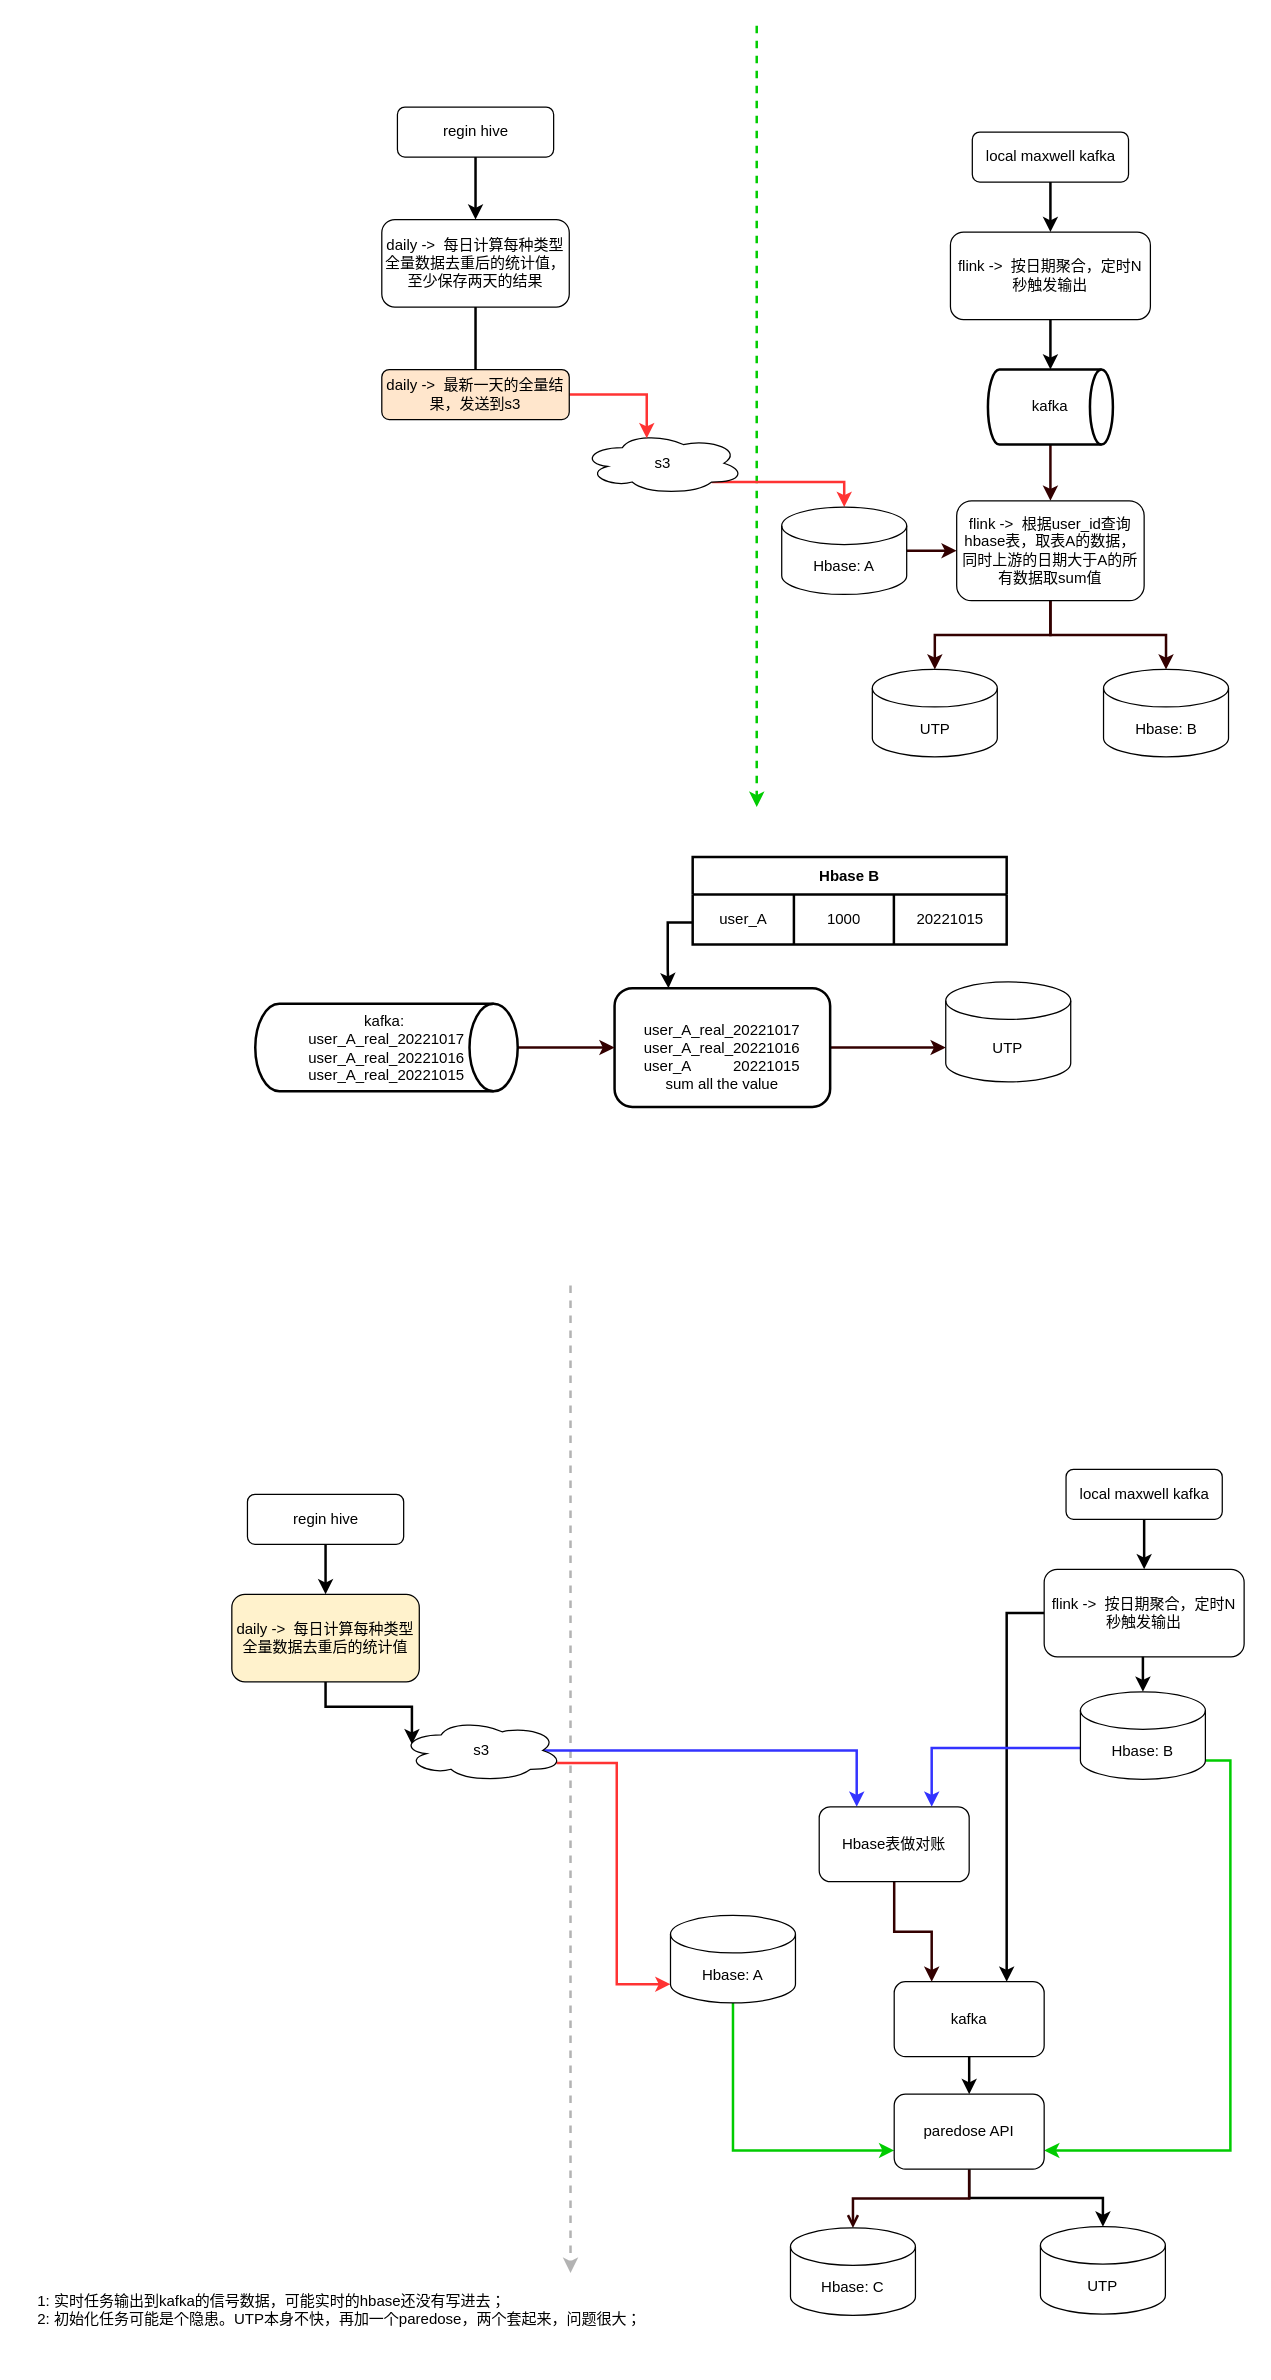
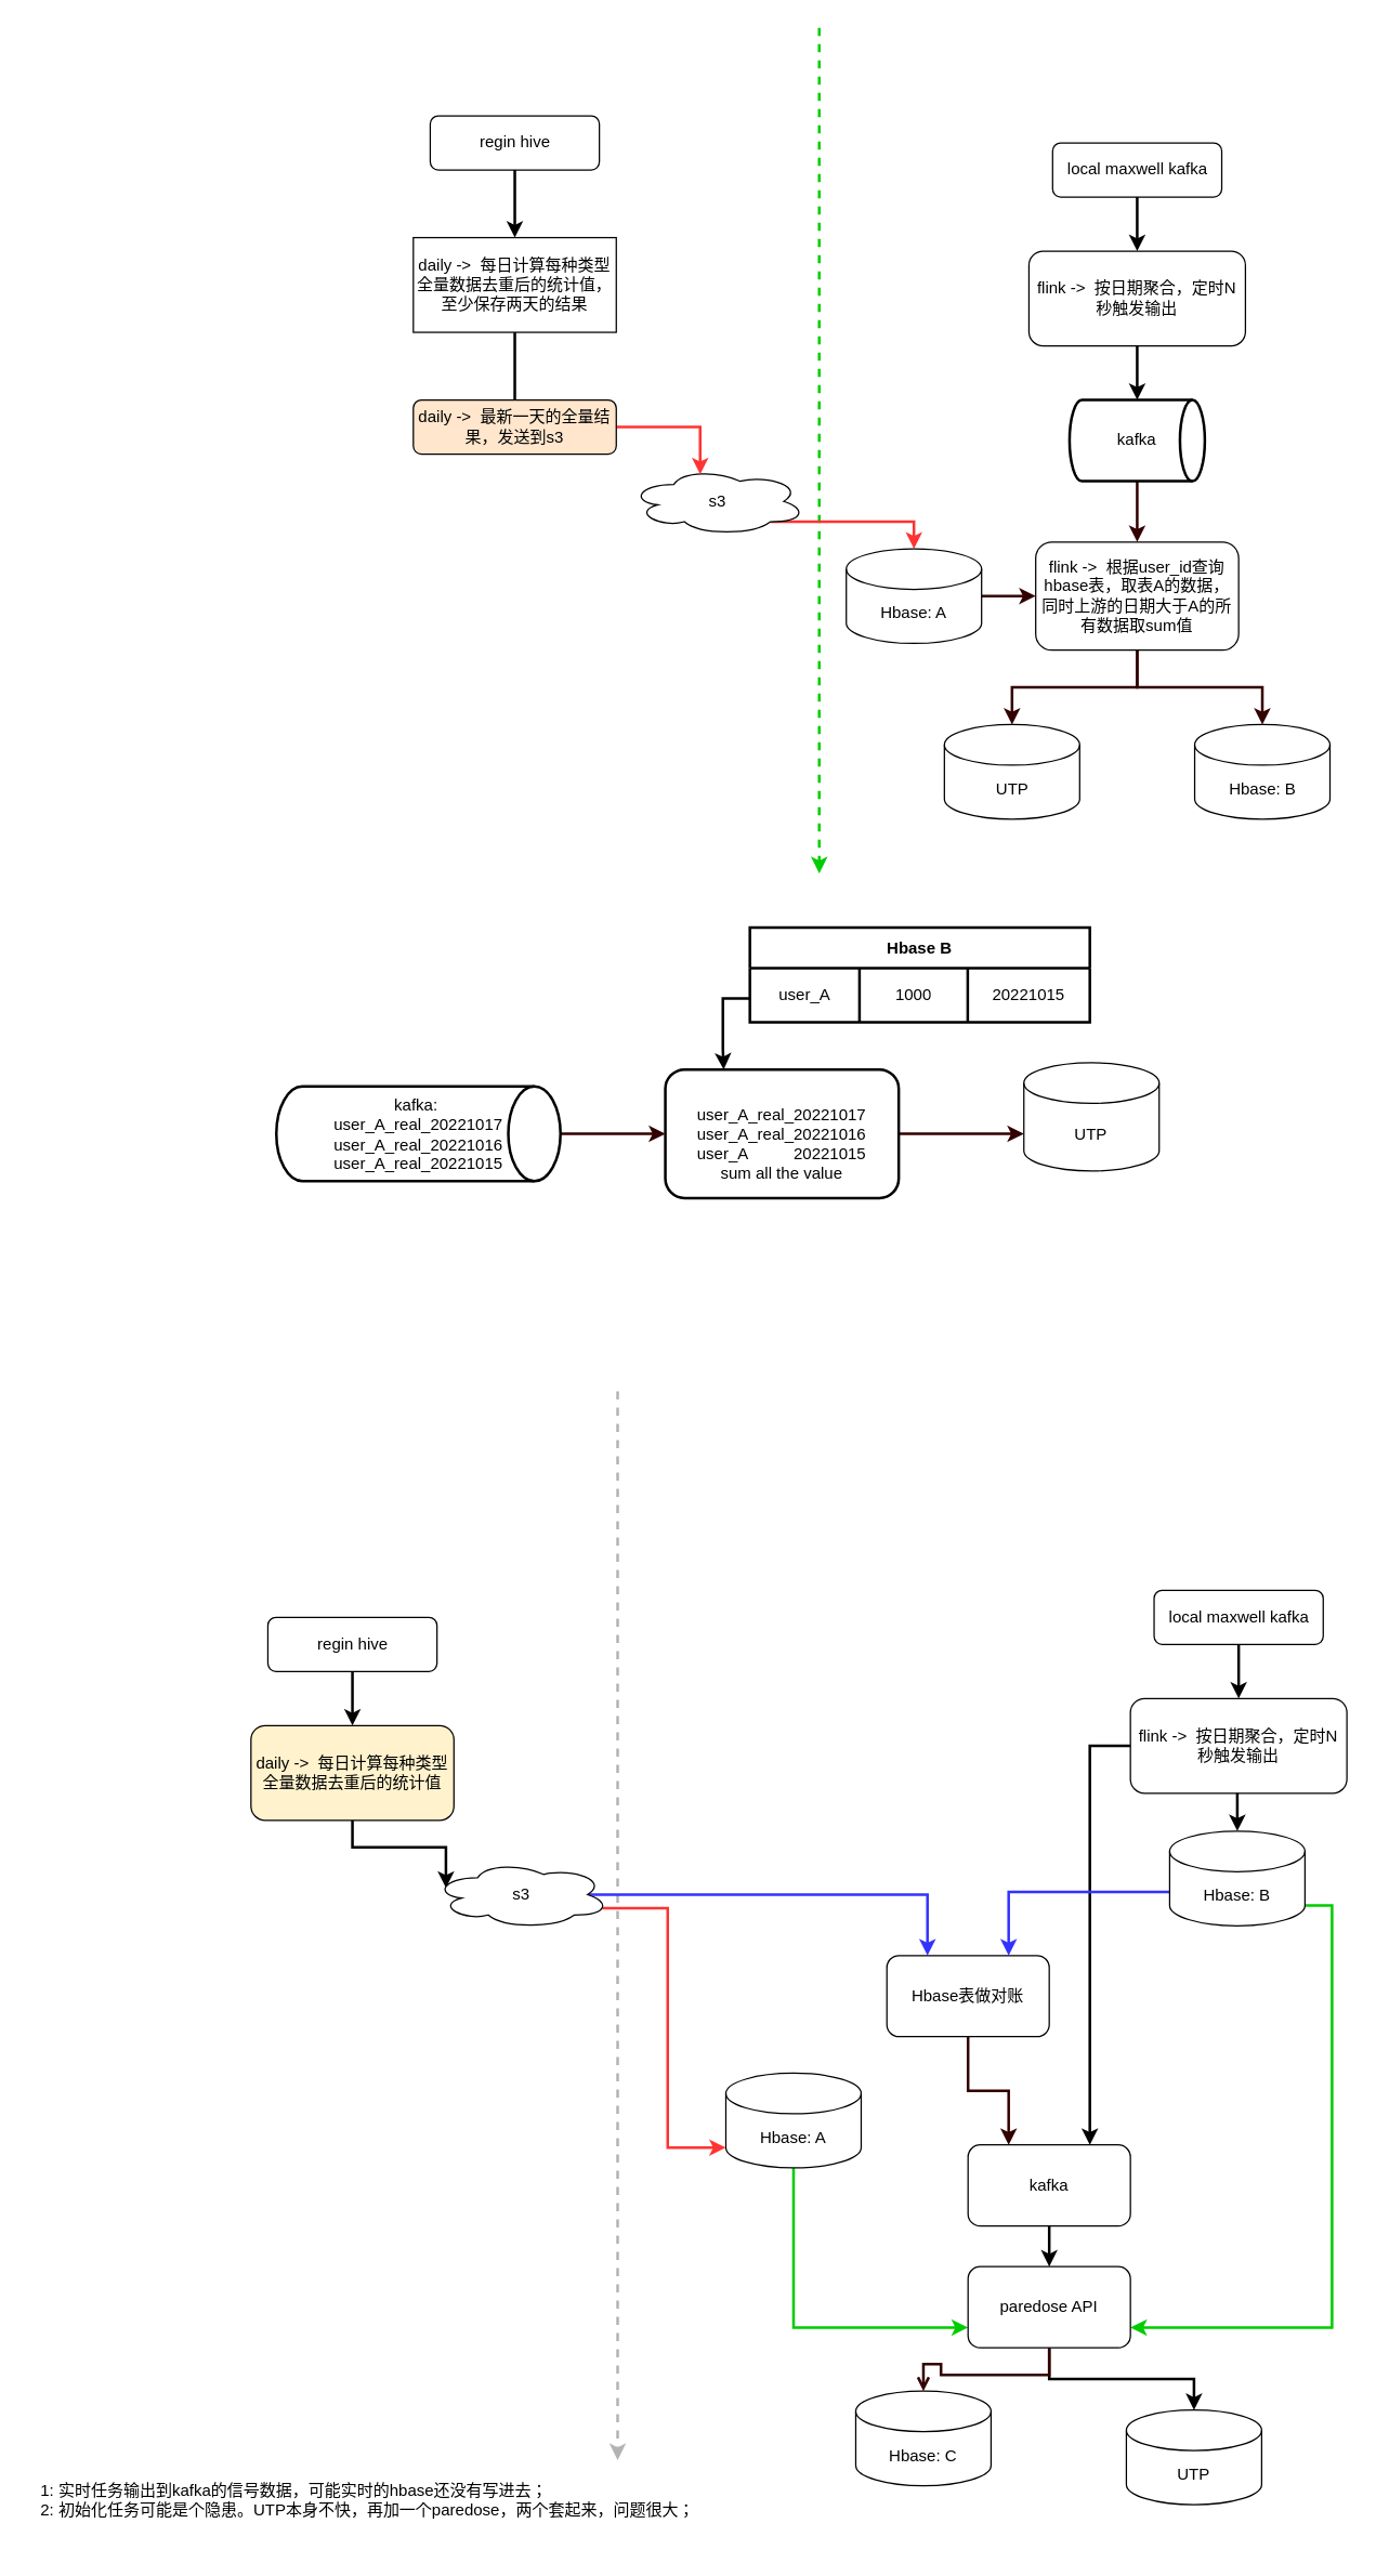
- <mxCell id="8" value="daily -&amp;gt;&amp;nbsp; 每日计算每种类型全量数据去重后的统计值，至少保存两天的结果" style="rounded=1;whiteSpace=wrap;html=1;" parent="1" vertex="1"><mxGeometry x="305" y="175" width="150" height="70" as="geometry" /></mxCell>
+ <mxCell id="8" value="daily -&amp;gt;&amp;nbsp; 每日计算每种类型全量数据去重后的统计值，至少保存两天的结果" style="whiteSpace=wrap;html=1;rounded=0;" parent="1" vertex="1"><mxGeometry x="305" y="175" width="150" height="70" as="geometry" /></mxCell>
- <mxCell id="64" value="Hbase: C" style="shape=cylinder3;whiteSpace=wrap;html=1;boundedLbl=1;backgroundOutline=1;size=15;" vertex="1" parent="1"><mxGeometry x="632" y="1782" width="100" height="70" as="geometry" /></mxCell>
+ <mxCell id="64" value="Hbase: C" style="shape=cylinder3;whiteSpace=wrap;html=1;boundedLbl=1;backgroundOutline=1;size=15;" vertex="1" parent="1"><mxGeometry x="632" y="1767" width="100" height="70" as="geometry" /></mxCell>
